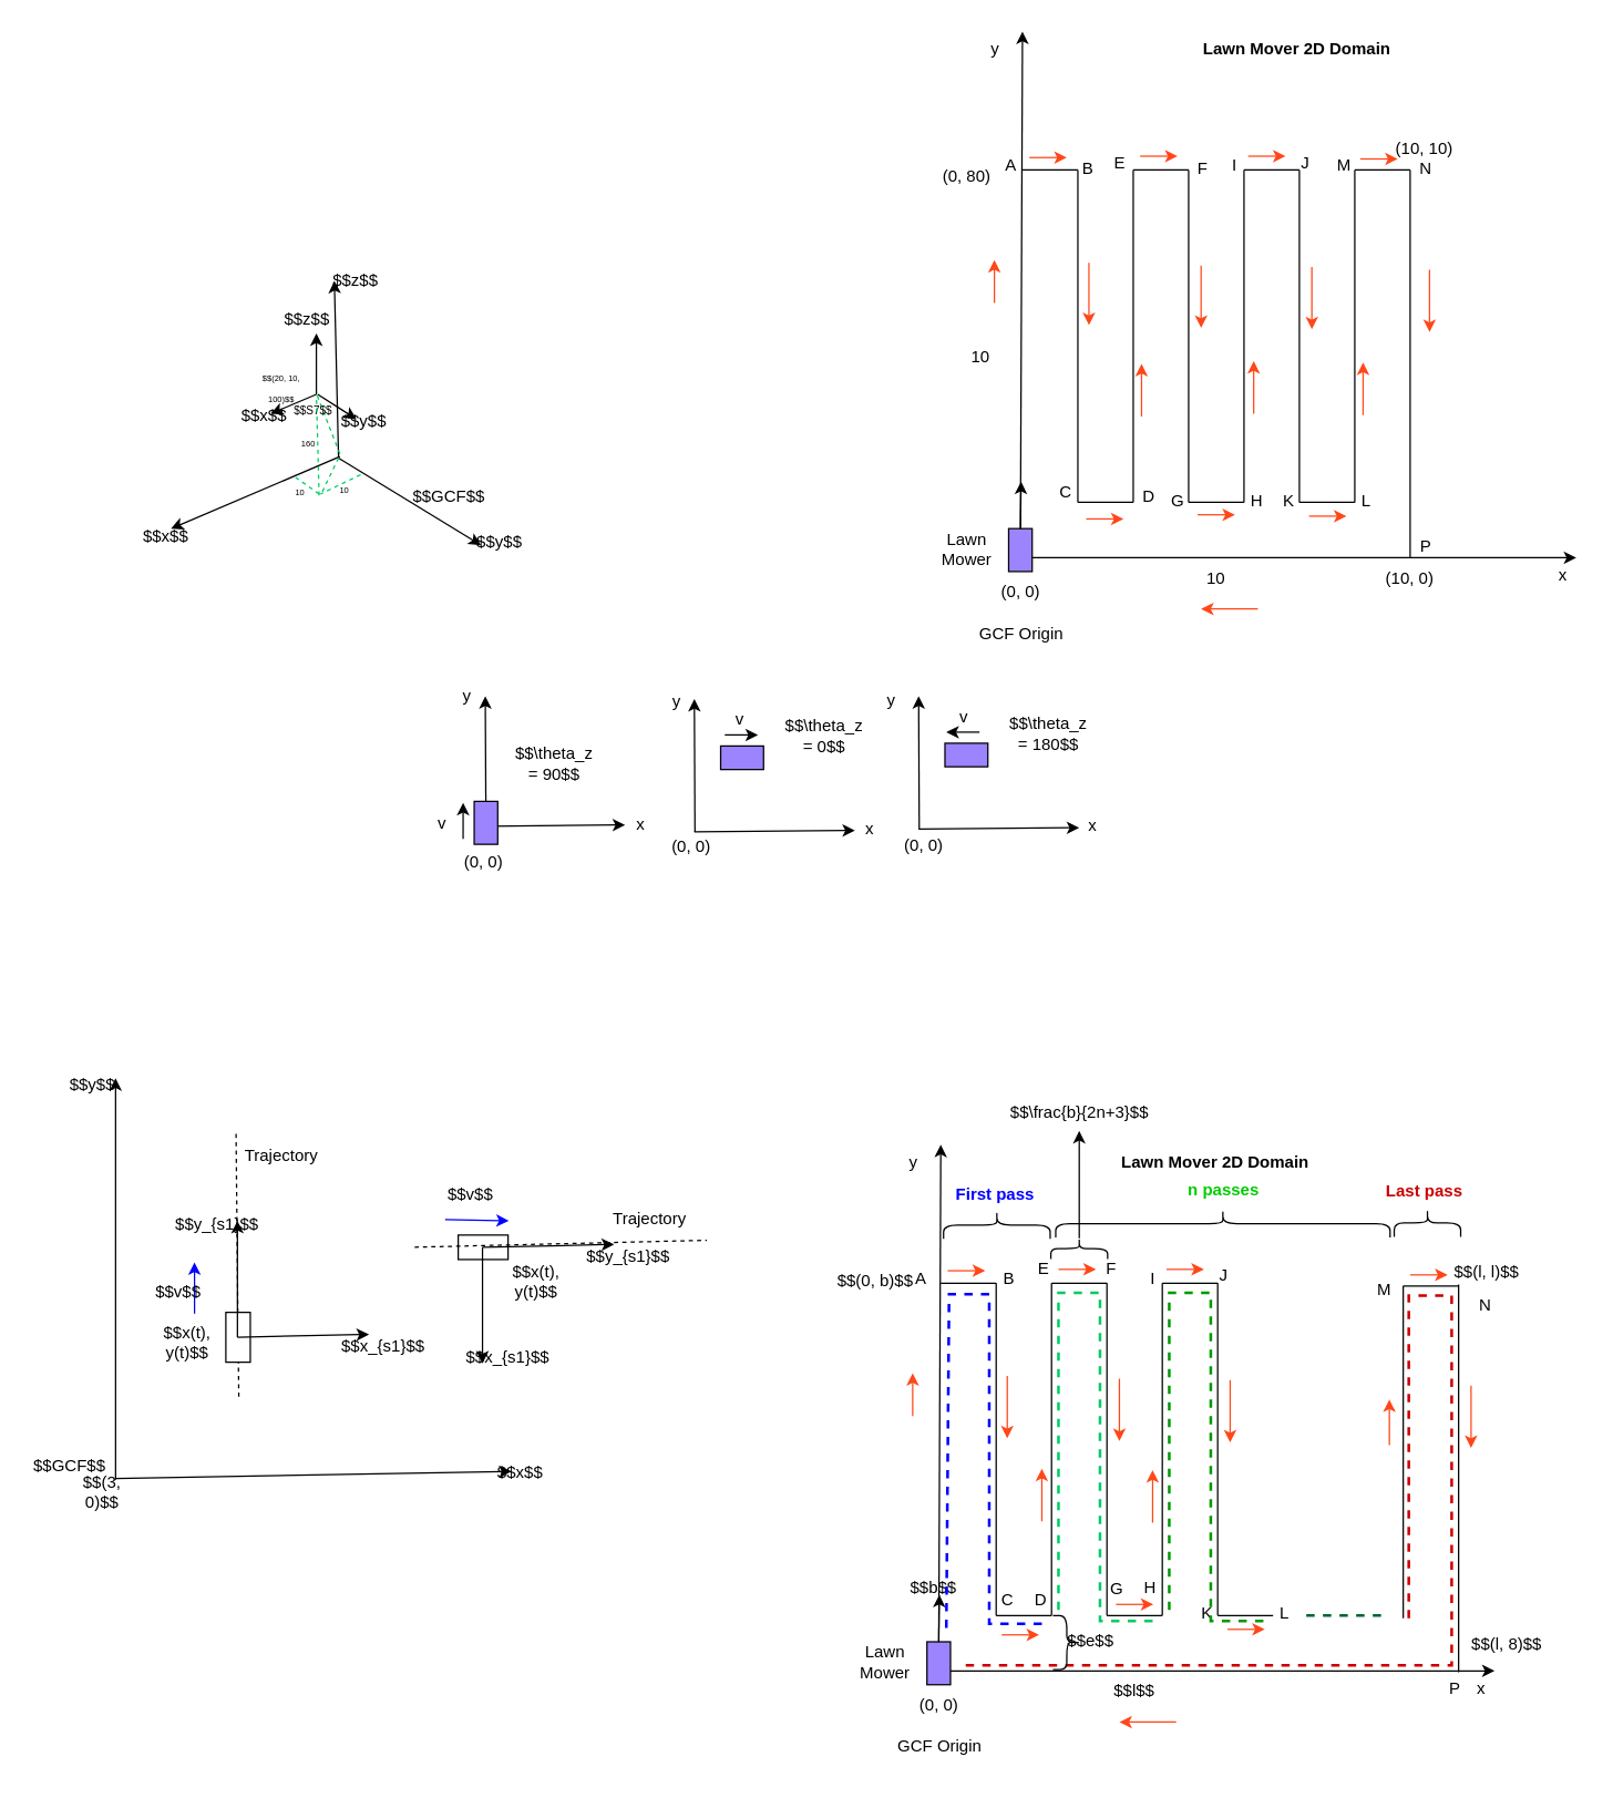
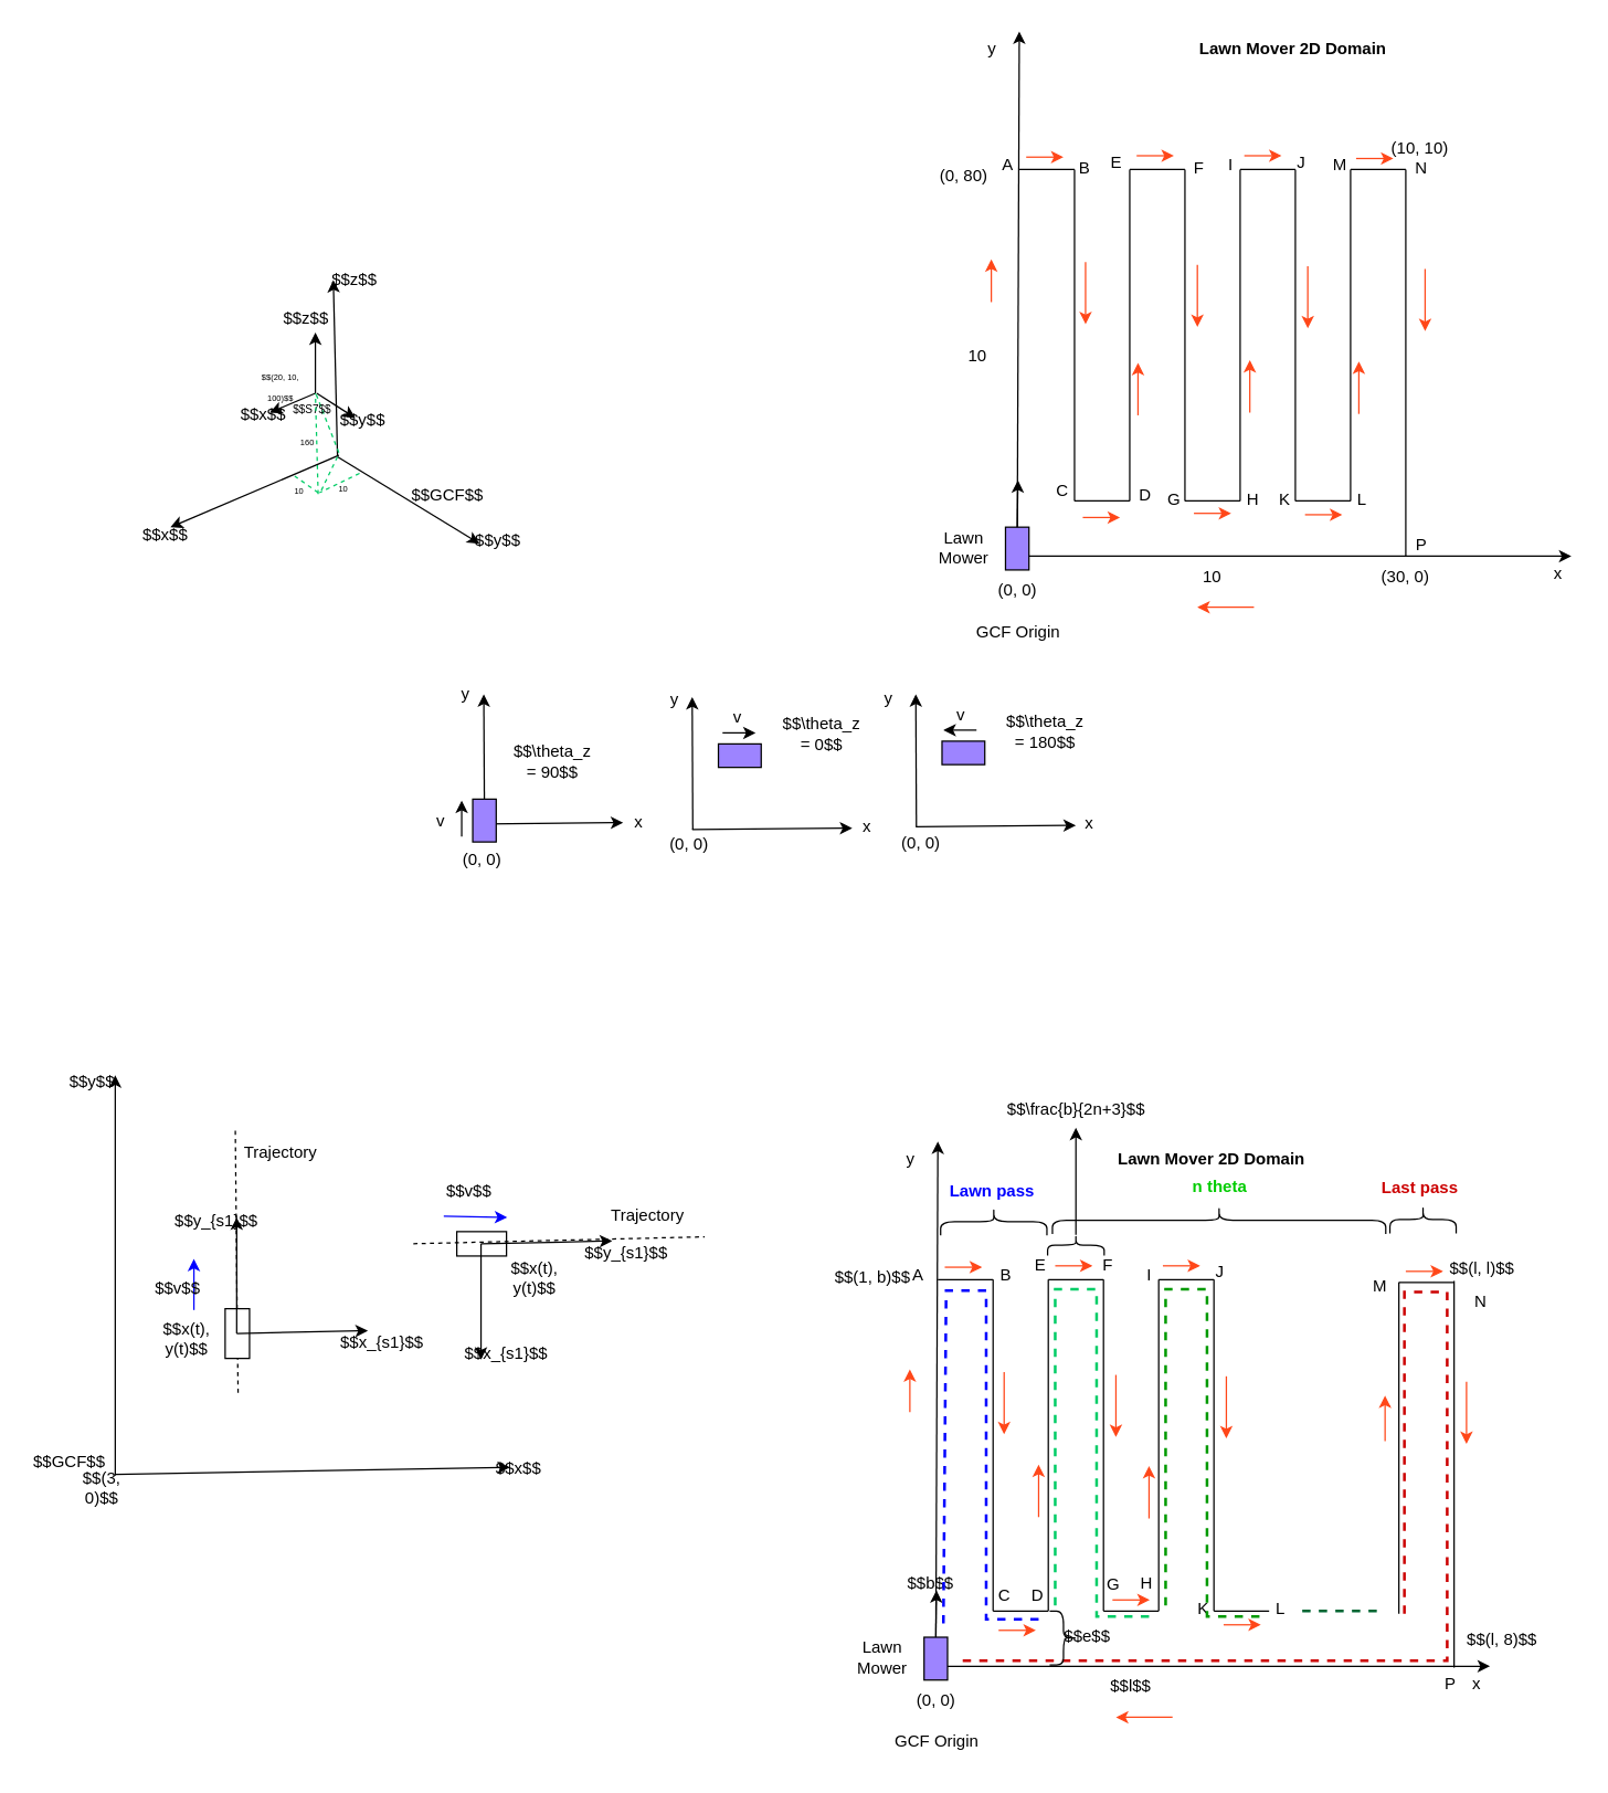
- <mxCell id="24" value="(10, 0)" style="text;html=1;align=center;verticalAlign=middle;whiteSpace=wrap;rounded=0;" parent="1" vertex="1"><mxGeometry x="988" y="402" width="60" height="30" as="geometry" /></mxCell>
+ <mxCell id="24" value="(30, 0)" style="text;html=1;align=center;verticalAlign=middle;whiteSpace=wrap;rounded=0;" parent="1" vertex="1"><mxGeometry x="988" y="402" width="60" height="30" as="geometry" /></mxCell>
- <mxCell id="157" value="&lt;b&gt;&lt;font style=&quot;color: rgb(0, 204, 0);&quot;&gt;n passes&lt;/font&gt;&lt;/b&gt;" style="text;html=1;align=center;verticalAlign=middle;resizable=0;points=[];autosize=1;strokeColor=none;fillColor=none;" parent="1" vertex="1"><mxGeometry x="848" y="846" width="69" height="26" as="geometry" /></mxCell>
+ <mxCell id="157" value="&lt;b&gt;&lt;font style=&quot;color: rgb(0, 204, 0);&quot;&gt;n theta&lt;/font&gt;&lt;/b&gt;" style="text;html=1;align=center;verticalAlign=middle;resizable=0;points=[];autosize=1;strokeColor=none;fillColor=none;" parent="1" vertex="1"><mxGeometry x="848" y="846" width="69" height="26" as="geometry" /></mxCell>
- <mxCell id="156" value="&lt;font style=&quot;color: rgb(0, 0, 255);&quot;&gt;&lt;b&gt;First pass&lt;/b&gt;&lt;/font&gt;" style="text;html=1;align=center;verticalAlign=middle;resizable=0;points=[];autosize=1;strokeColor=none;fillColor=none;" parent="1" vertex="1"><mxGeometry x="680" y="849" width="75" height="26" as="geometry" /></mxCell>
+ <mxCell id="156" value="&lt;font style=&quot;color: rgb(0, 0, 255);&quot;&gt;&lt;b&gt;Lawn pass&lt;/b&gt;&lt;/font&gt;" style="text;html=1;align=center;verticalAlign=middle;resizable=0;points=[];autosize=1;strokeColor=none;fillColor=none;" parent="1" vertex="1"><mxGeometry x="680" y="849" width="75" height="26" as="geometry" /></mxCell>
- <mxCell id="112" value="$$(0, b)$$" style="text;html=1;align=center;verticalAlign=middle;whiteSpace=wrap;rounded=0;" parent="1" vertex="1"><mxGeometry x="602" y="910" width="60" height="30" as="geometry" /></mxCell>
+ <mxCell id="112" value="$$(1, b)$$" style="text;html=1;align=center;verticalAlign=middle;whiteSpace=wrap;rounded=0;" parent="1" vertex="1"><mxGeometry x="602" y="910" width="60" height="30" as="geometry" /></mxCell>
